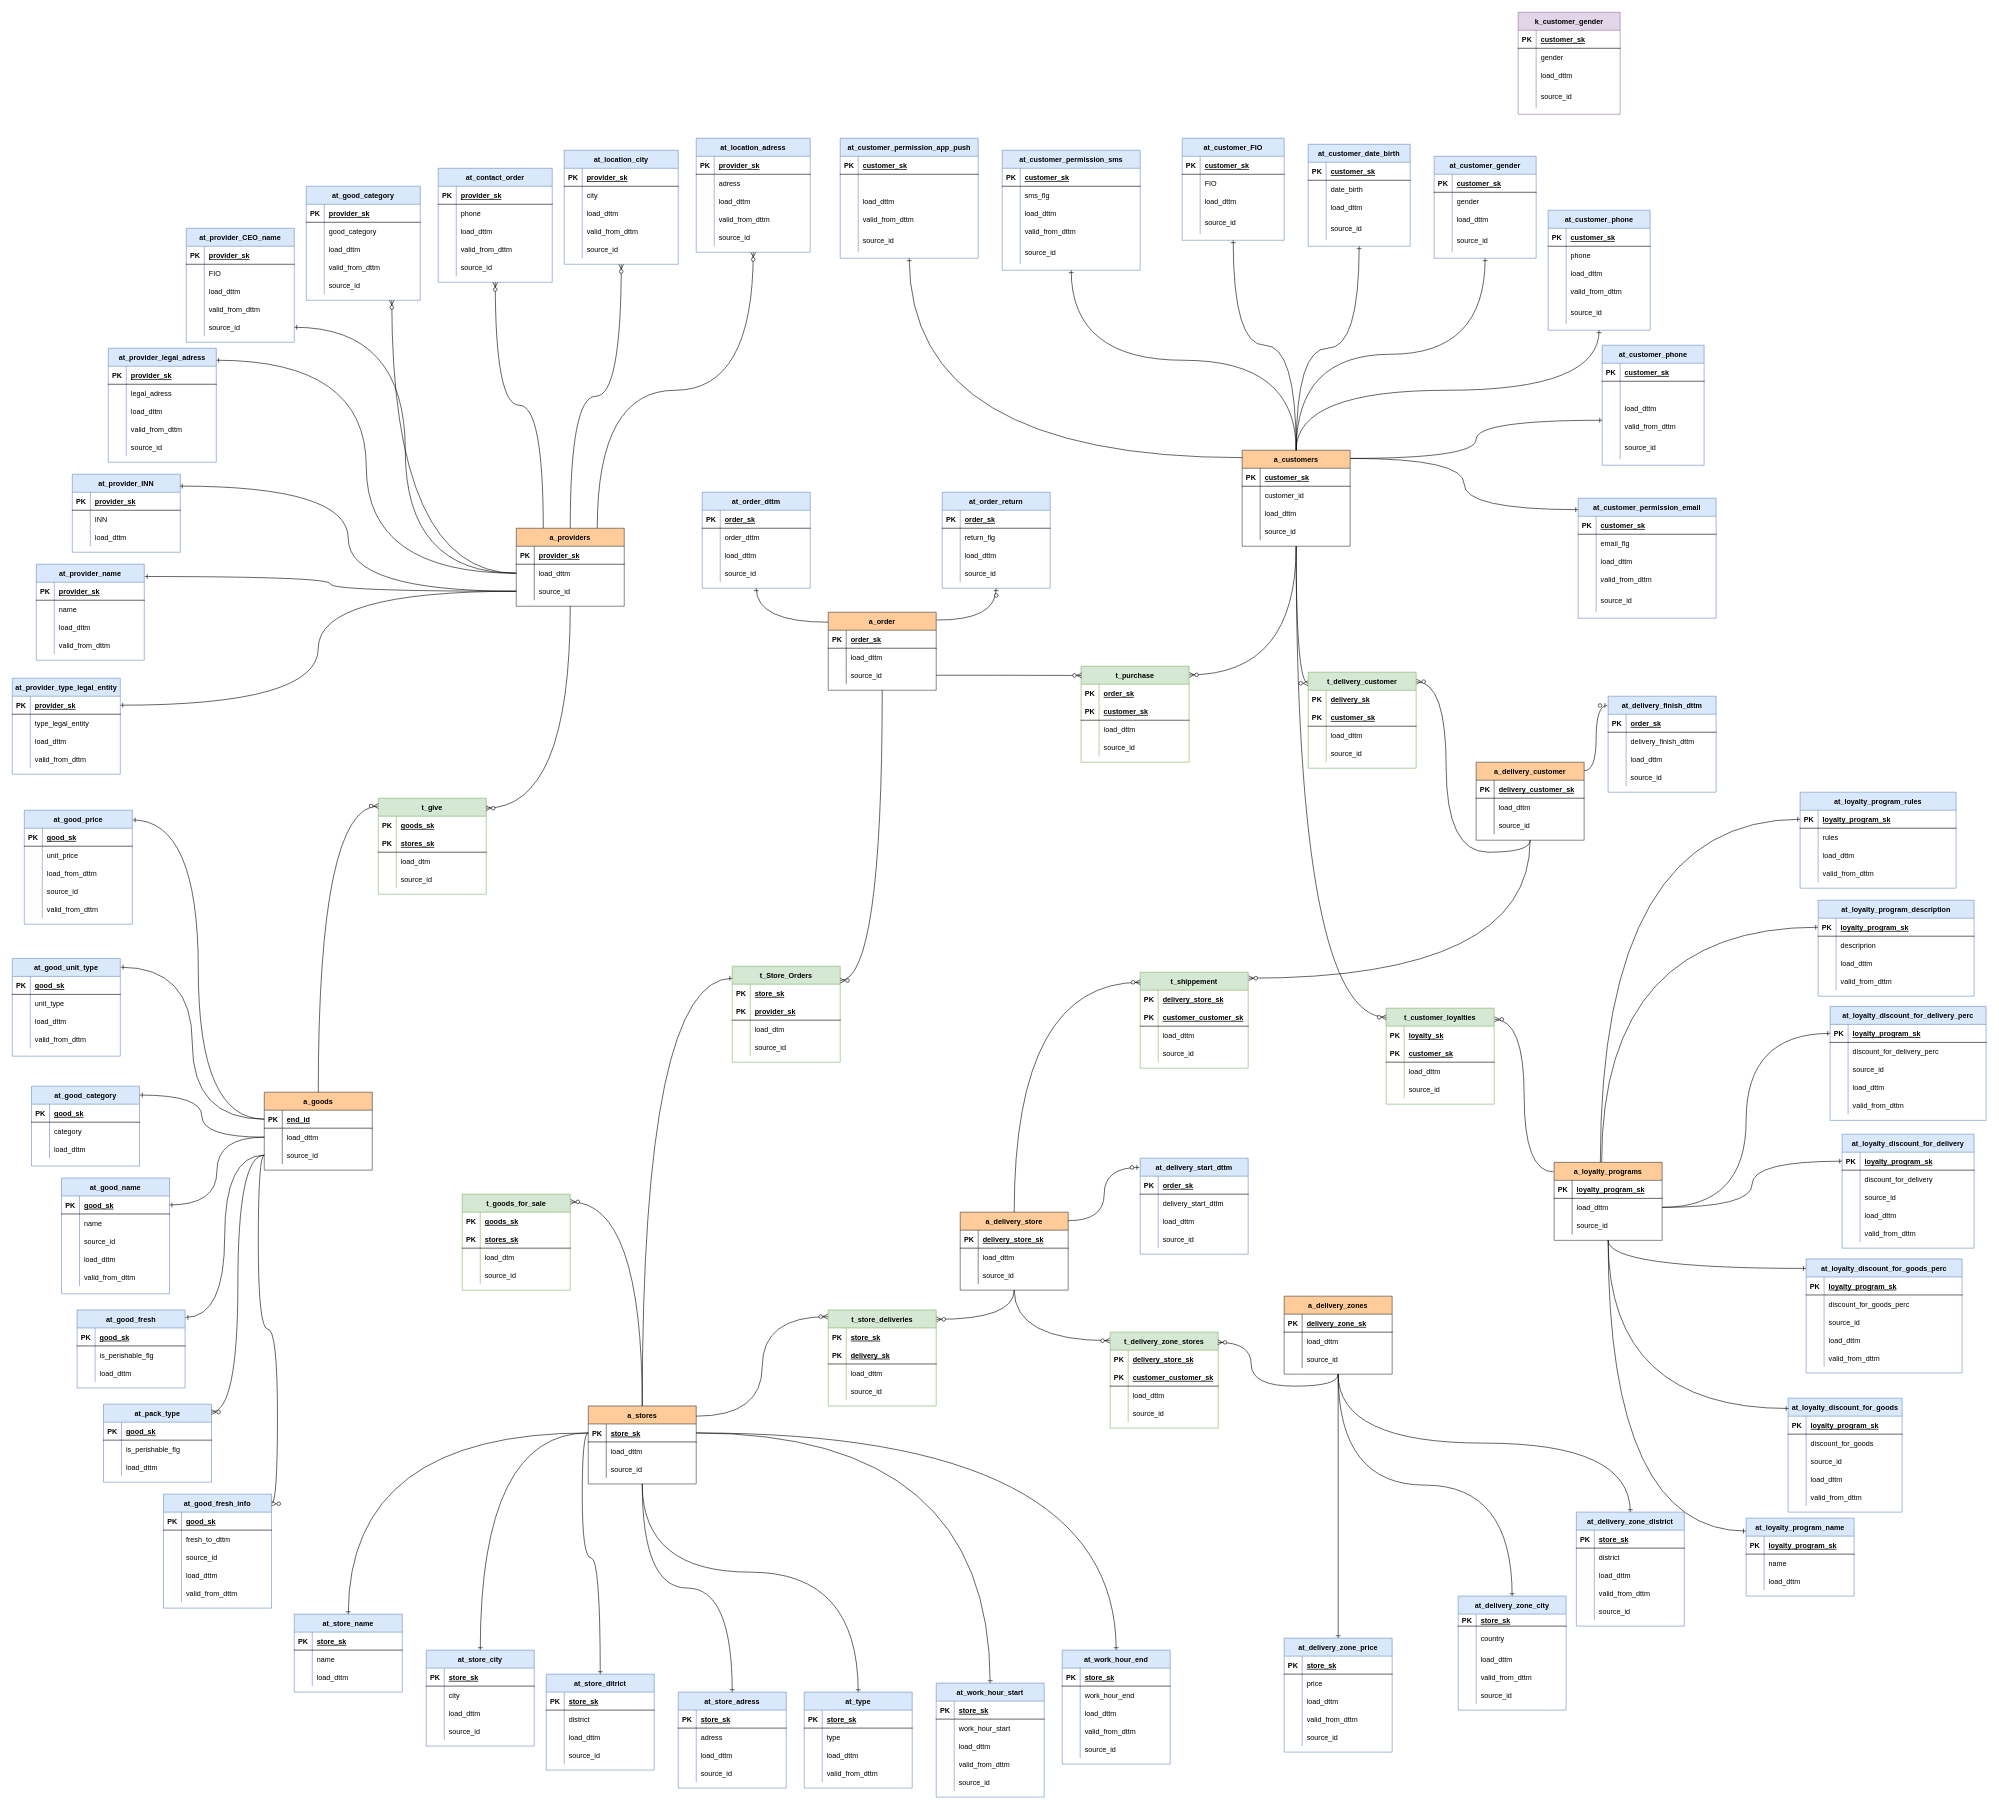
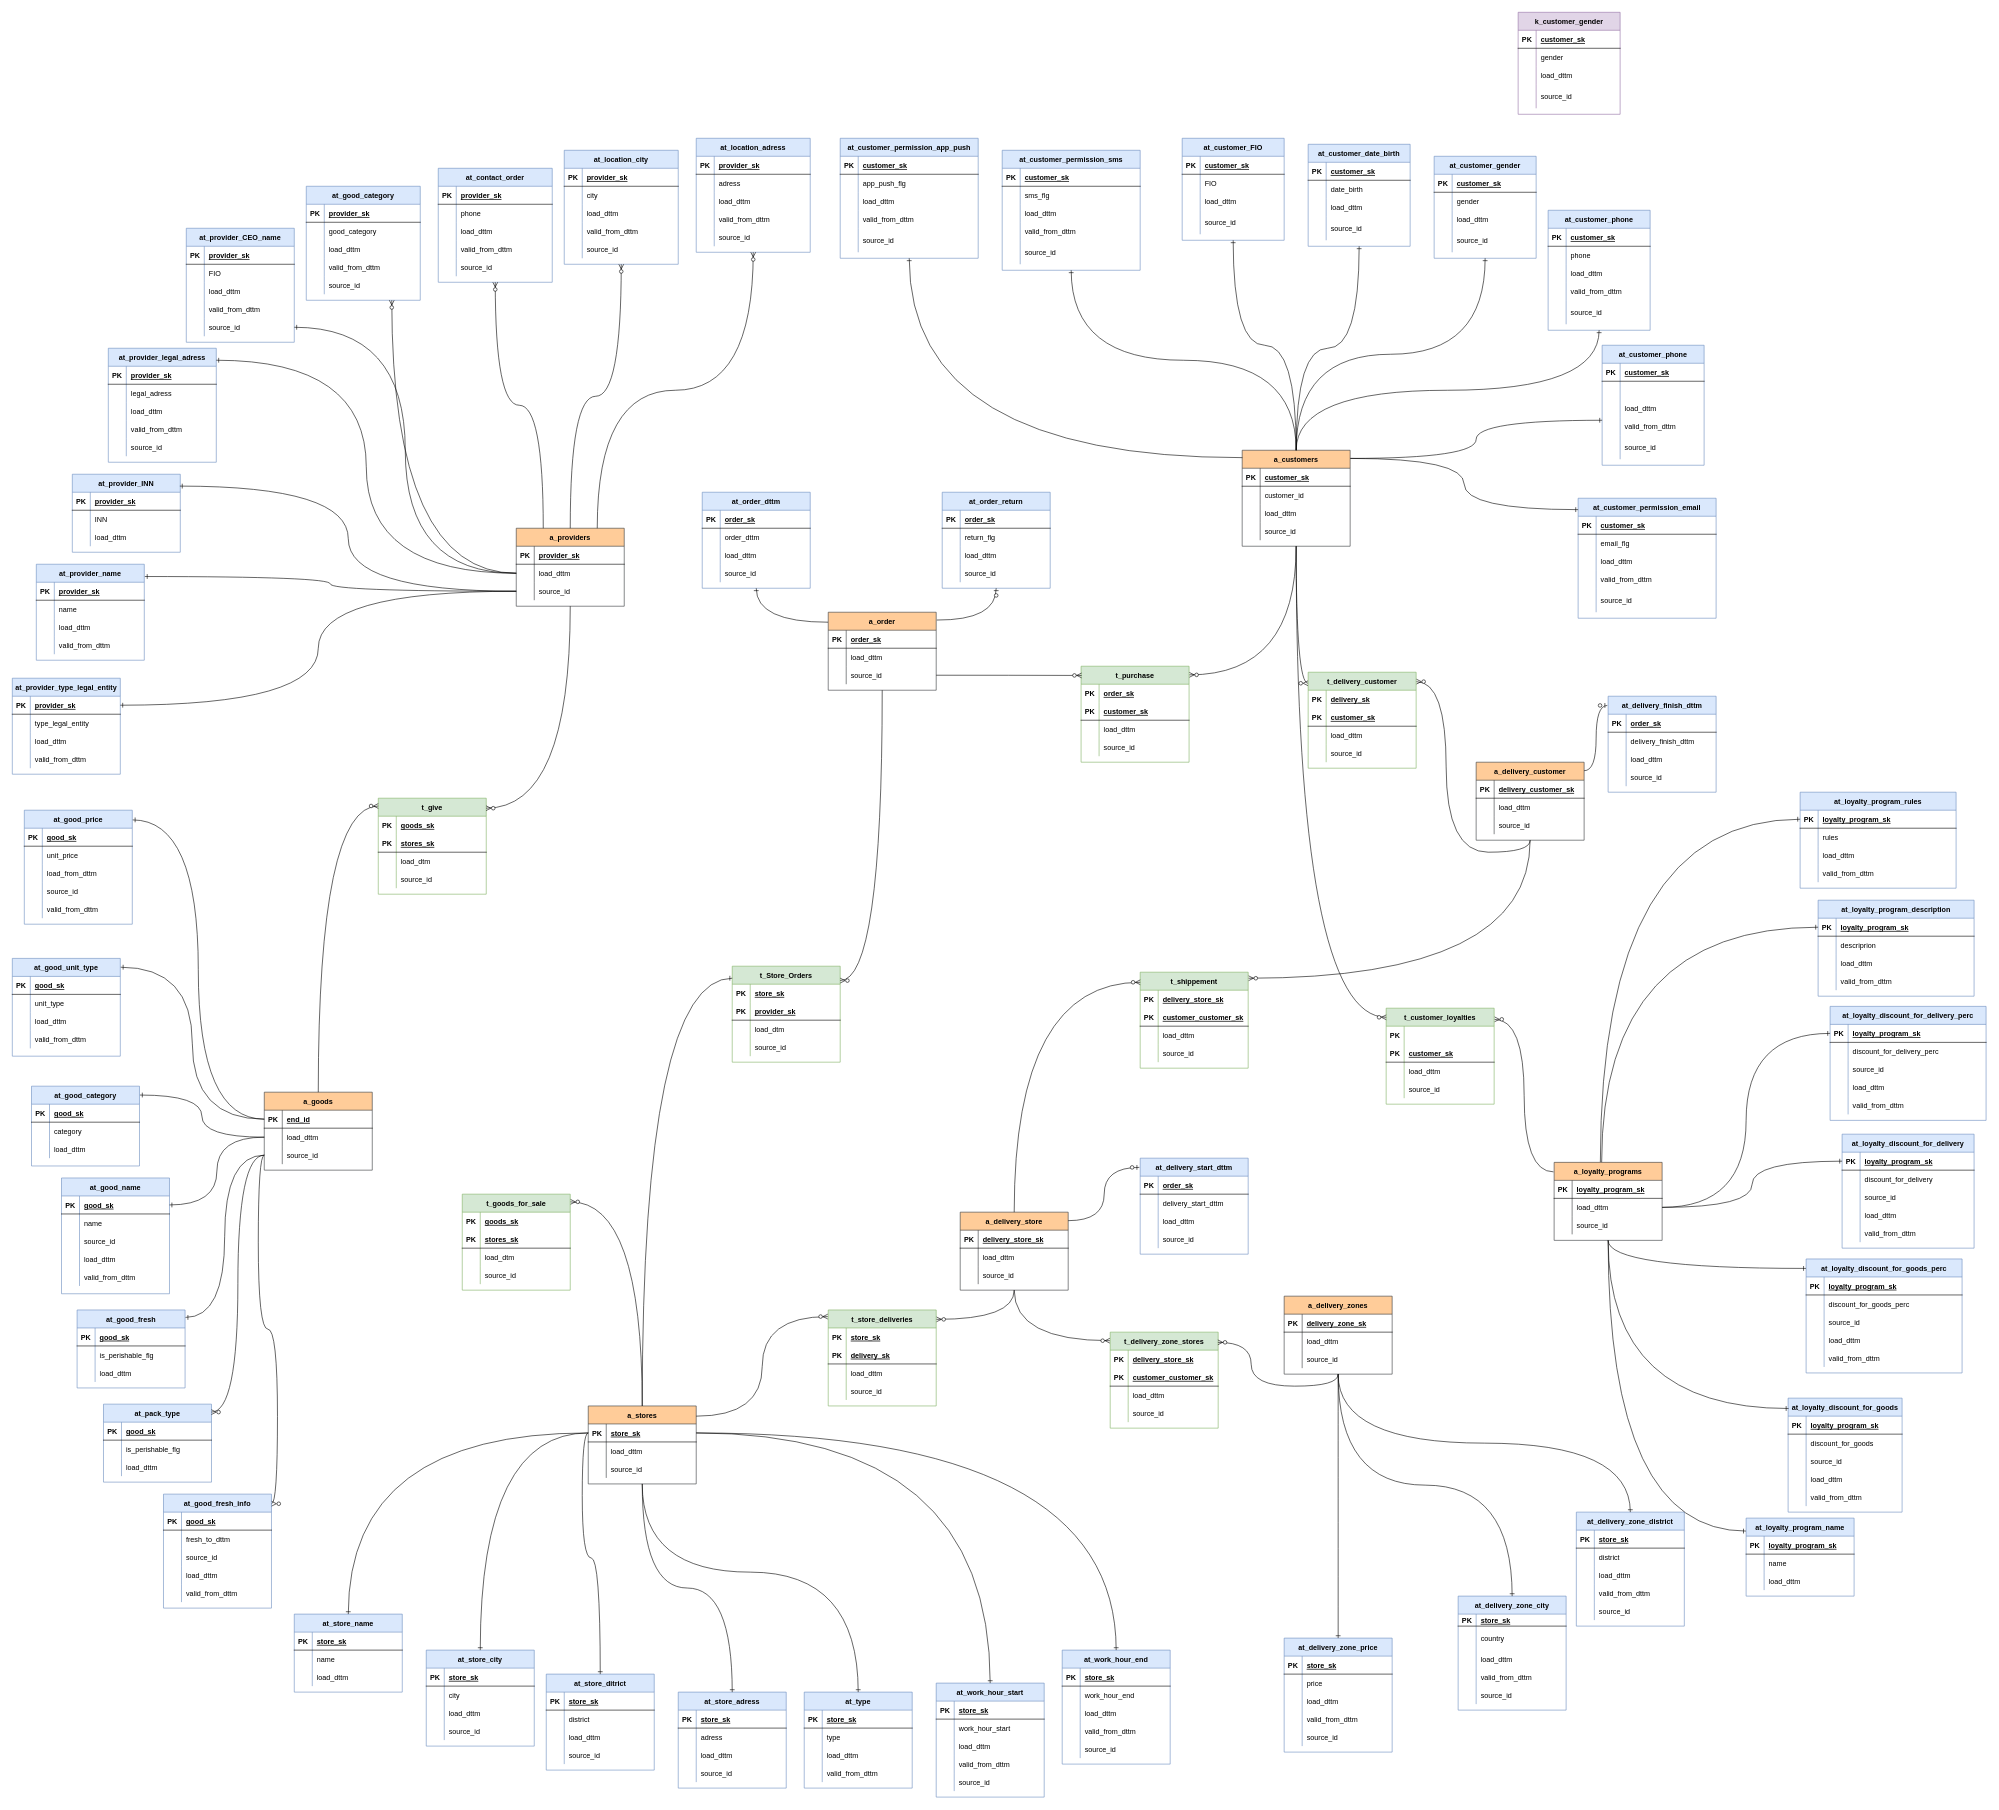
+ <mxCell id="697" value="app_push_flg" style="shape=partialRectangle;connectable=0;fillColor=none;top=0;left=0;bottom=0;right=0;align=left;spacingLeft=6;overflow=hidden;" vertex="1" parent="695"><mxGeometry x="30" width="200" height="30" as="geometry" /></mxCell>
- <mxCell id="865" value="loyalty_sk" style="shape=partialRectangle;connectable=0;fillColor=none;top=0;left=0;bottom=0;right=0;align=left;spacingLeft=6;overflow=hidden;fontStyle=5" vertex="1" parent="863"><mxGeometry x="30" width="150" height="30" as="geometry" /></mxCell>
